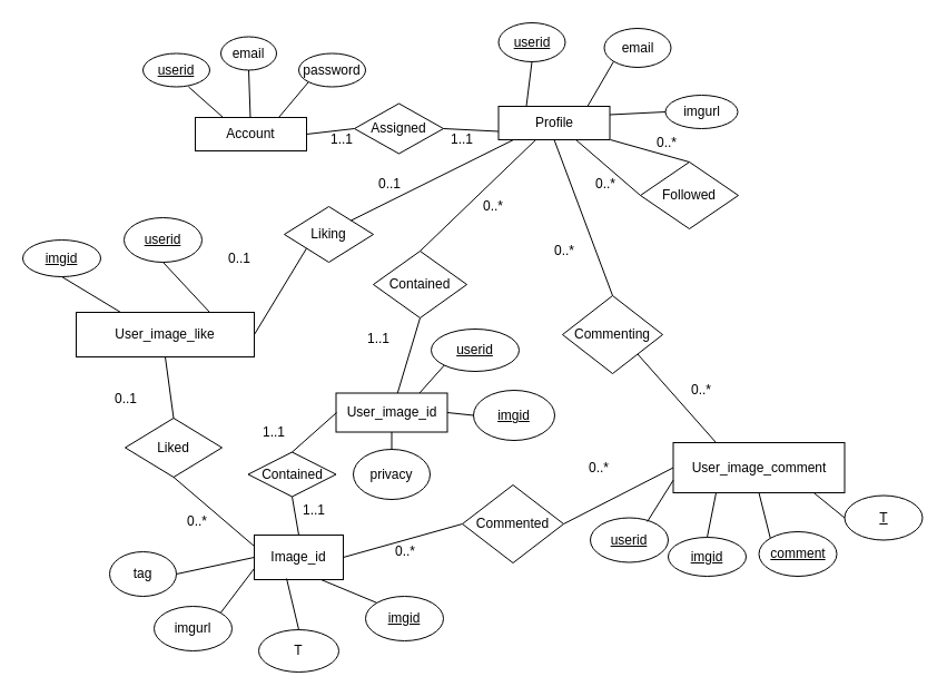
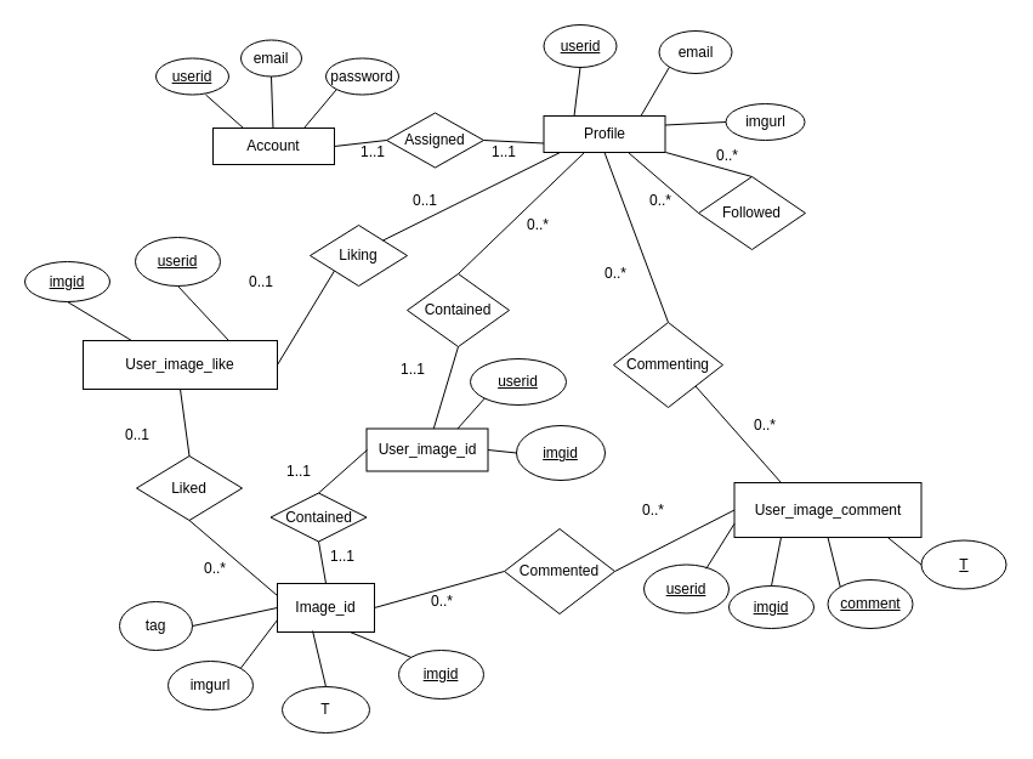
- <mxCell id="84" value="" style="endArrow=none;html=1;exitX=0.5;exitY=0;exitDx=0;exitDy=0;entryX=0.5;entryY=1;entryDx=0;entryDy=0;" parent="1" source="83" target="16" edge="1"><mxGeometry width="50" height="50" relative="1" as="geometry"><mxPoint x="-56" y="325" as="sourcePoint" /><mxPoint x="-6" y="275" as="targetPoint" /></mxGeometry></mxCell>
- <mxCell id="83" value="privacy" style="ellipse;whiteSpace=wrap;html=1;" parent="1" vertex="1"><mxGeometry x="317" y="403" width="69" height="45" as="geometry" /></mxCell>
